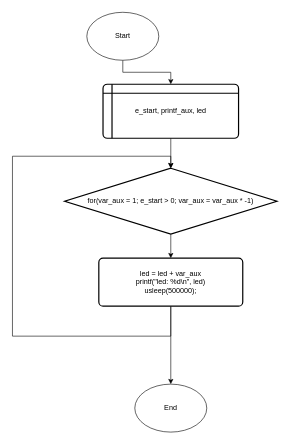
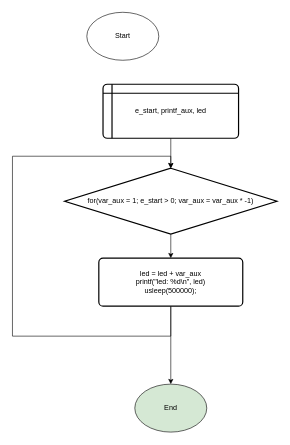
- <mxCell id="2" value="" style="edgeStyle=orthogonalEdgeStyle;rounded=0;orthogonalLoop=1;jettySize=auto;html=1;" edge="1" parent="1" source="3" target="5"><mxGeometry relative="1" as="geometry" /></mxCell>
- <mxCell id="11" value="End" style="ellipse;whiteSpace=wrap;html=1;" vertex="1" parent="1"><mxGeometry x="224" y="640" width="120" height="80" as="geometry" /></mxCell>
+ <mxCell id="11" value="End" style="ellipse;whiteSpace=wrap;html=1;fillColor=#d5e8d4;" vertex="1" parent="1"><mxGeometry x="224" y="640" width="120" height="80" as="geometry" /></mxCell>
